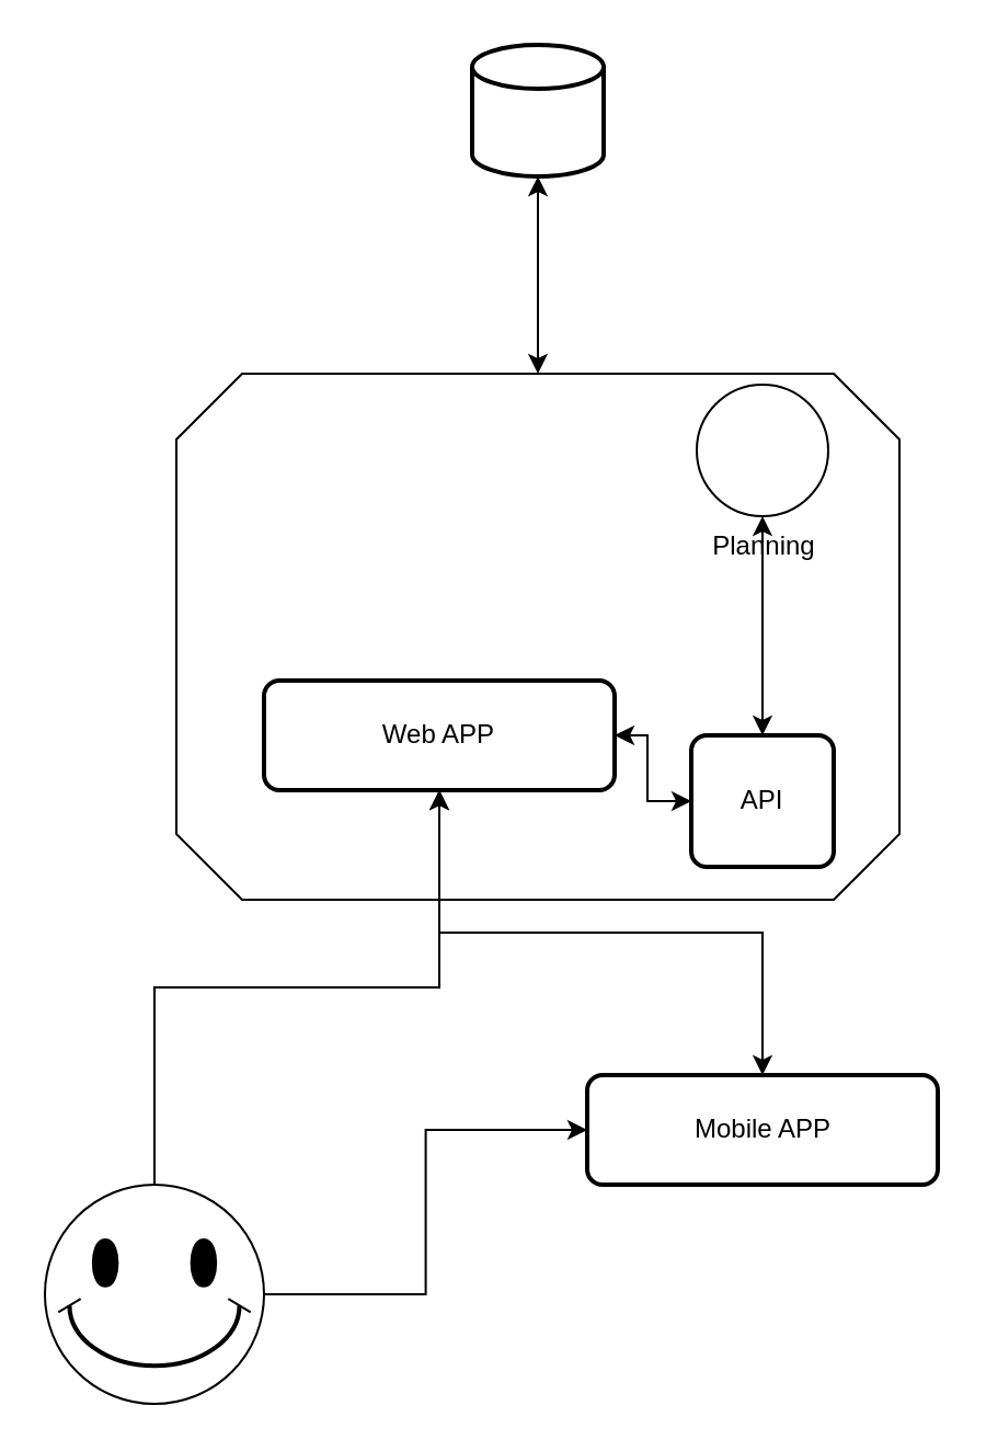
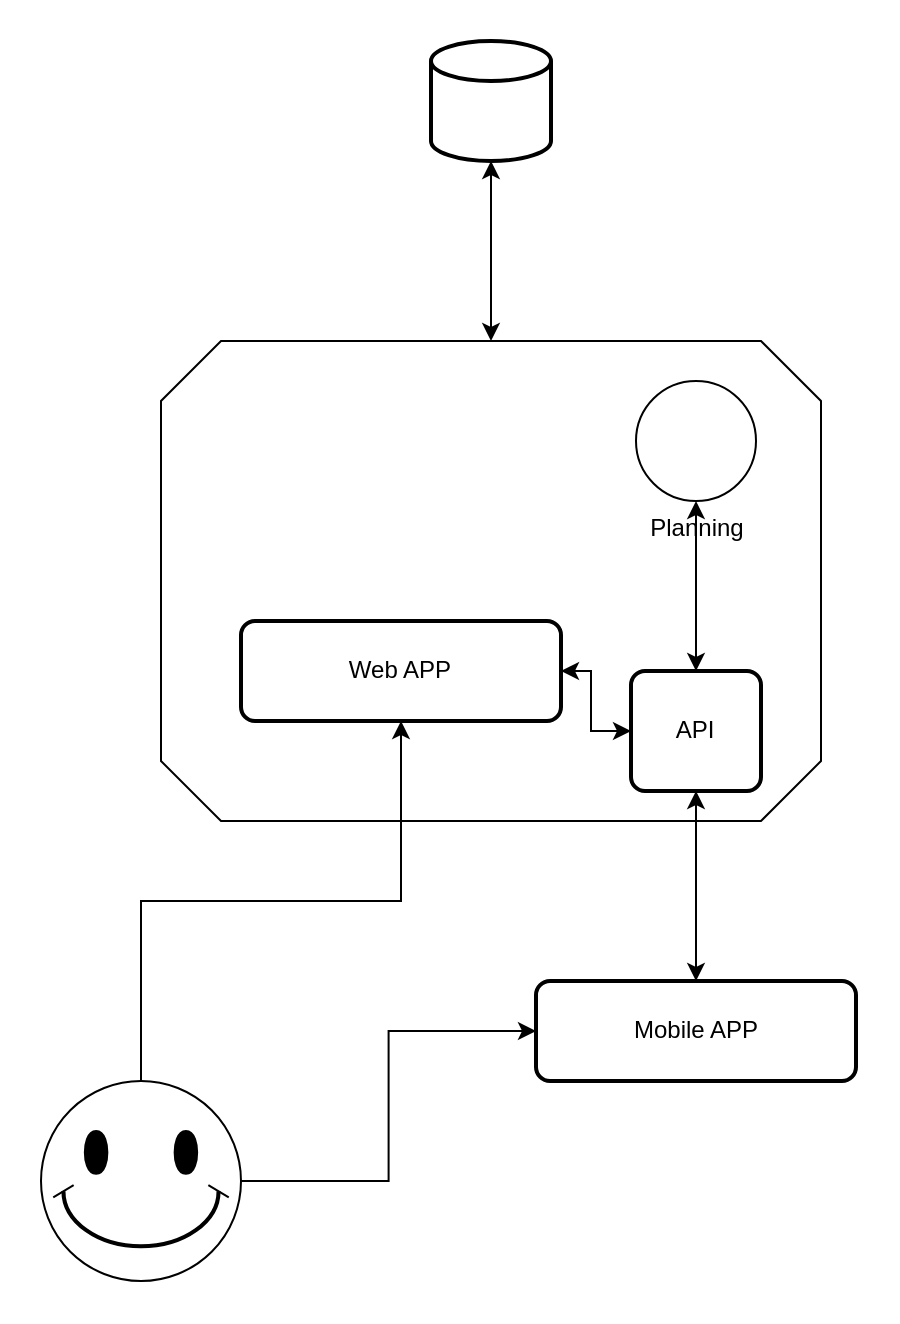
- <mxCell id="3" value="Pla&lt;span style=&quot;background-color: initial;&quot;&gt;nning&lt;/span&gt;" style="verticalLabelPosition=bottom;verticalAlign=top;html=1;shape=mxgraph.flowchart.on-page_reference;direction=south;" parent="1" vertex="1"><mxGeometry x="317.5" y="175" width="60" height="60" as="geometry" /></mxCell>
+ <mxCell id="3" value="Pla&lt;span style=&quot;background-color: initial;&quot;&gt;nning&lt;/span&gt;" style="verticalLabelPosition=bottom;verticalAlign=top;html=1;shape=mxgraph.flowchart.on-page_reference;direction=south;" parent="1" vertex="1"><mxGeometry x="317.5" y="190" width="60" height="60" as="geometry" /></mxCell>
- <mxCell id="8" style="edgeStyle=orthogonalEdgeStyle;rounded=0;orthogonalLoop=1;jettySize=auto;html=1;startArrow=classic;startFill=1;" parent="1" source="9" target="4" edge="1"><mxGeometry relative="1" as="geometry" /></mxCell>
+ <mxCell id="8" style="edgeStyle=orthogonalEdgeStyle;rounded=0;orthogonalLoop=1;jettySize=auto;html=1;entryX=0.5;entryY=1;entryDx=0;entryDy=0;startArrow=classic;startFill=1;" parent="1" source="9" target="6" edge="1"><mxGeometry relative="1" as="geometry" /></mxCell>
